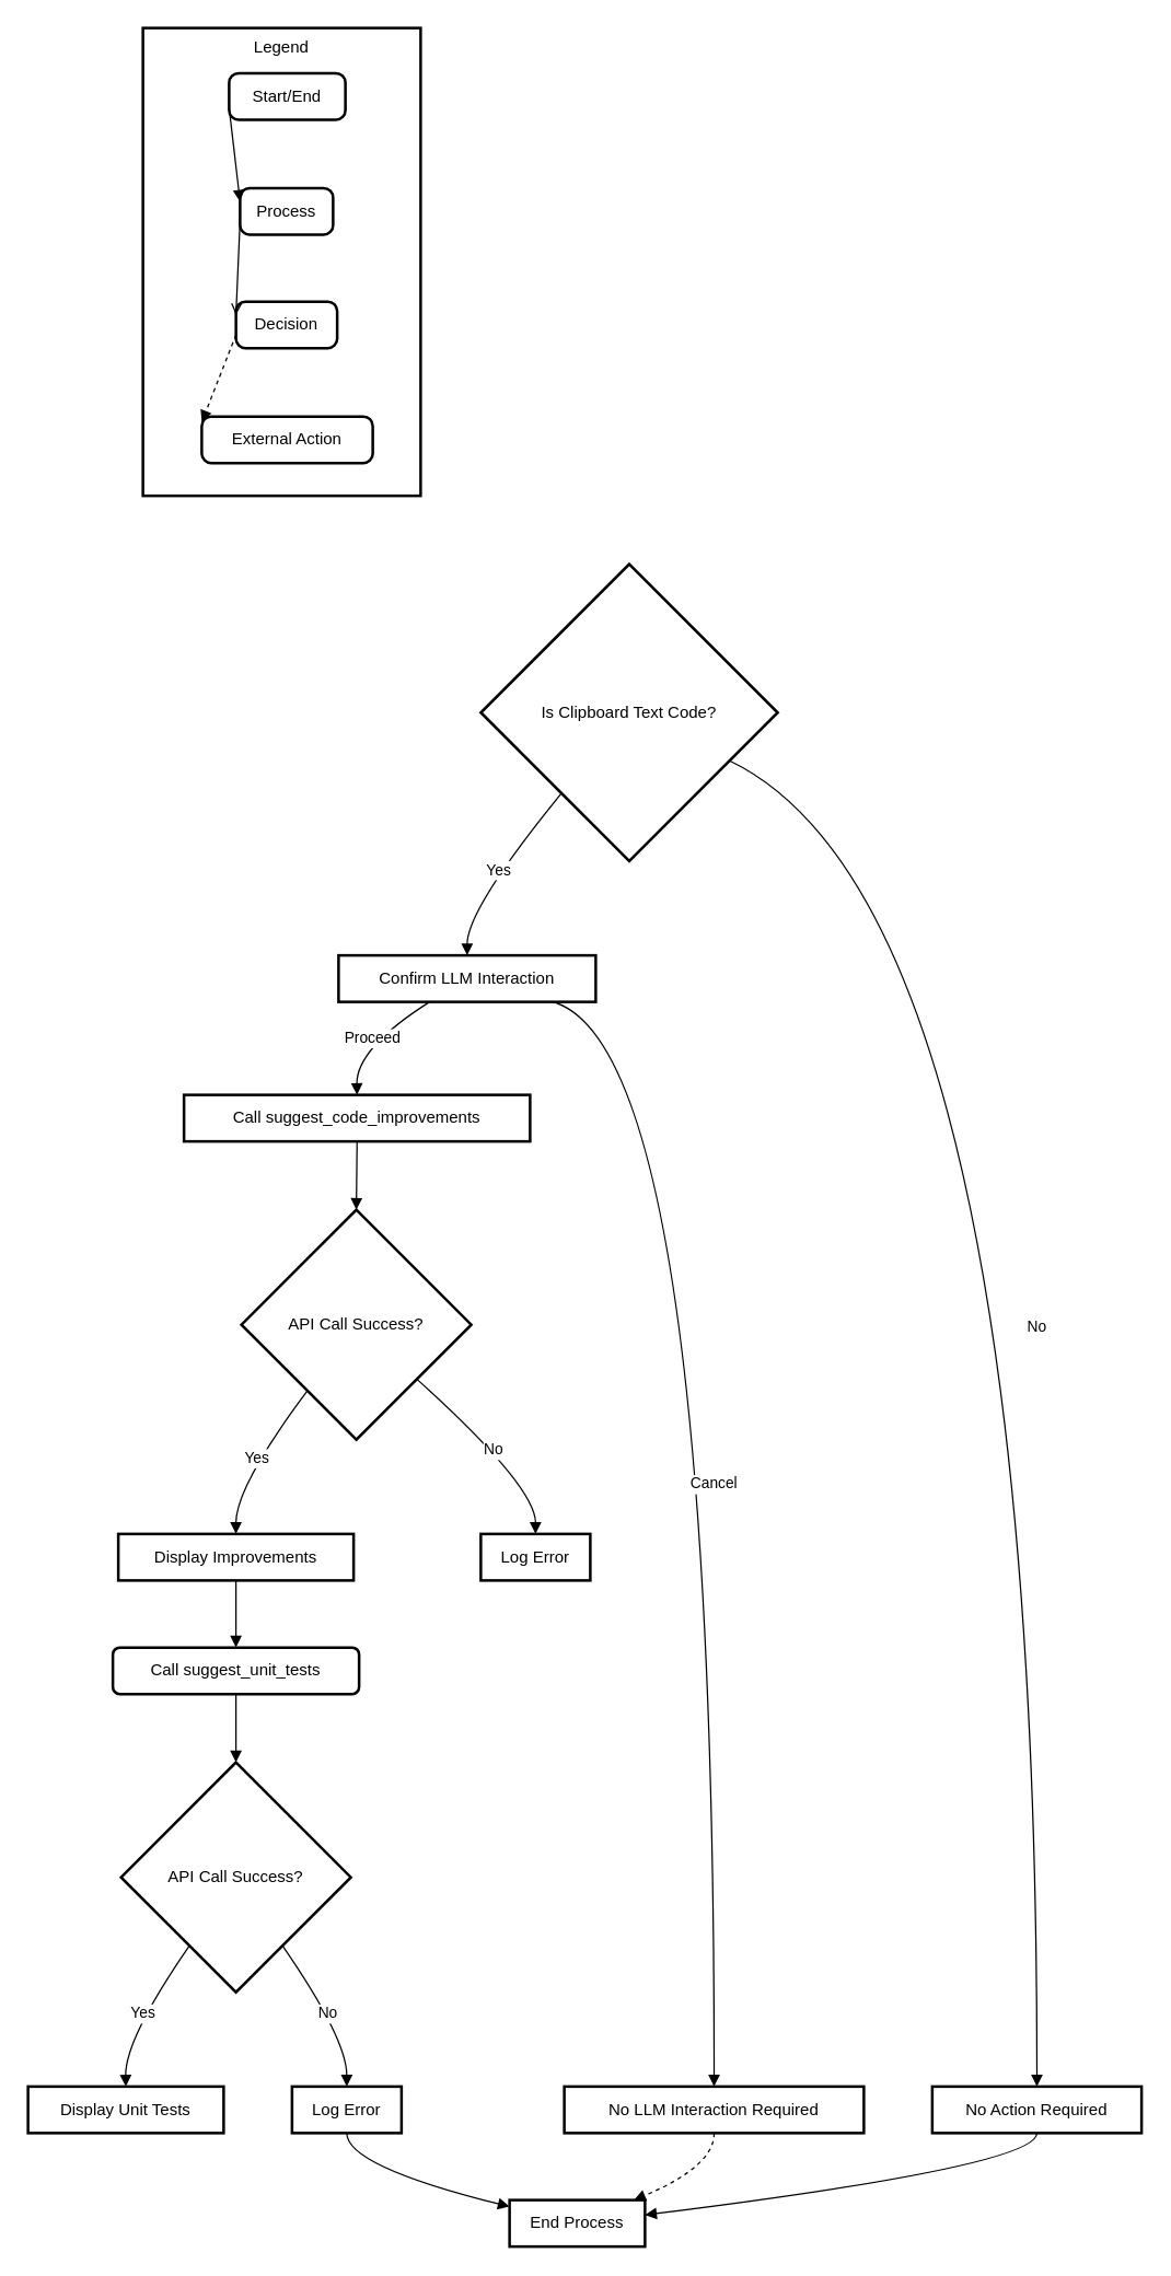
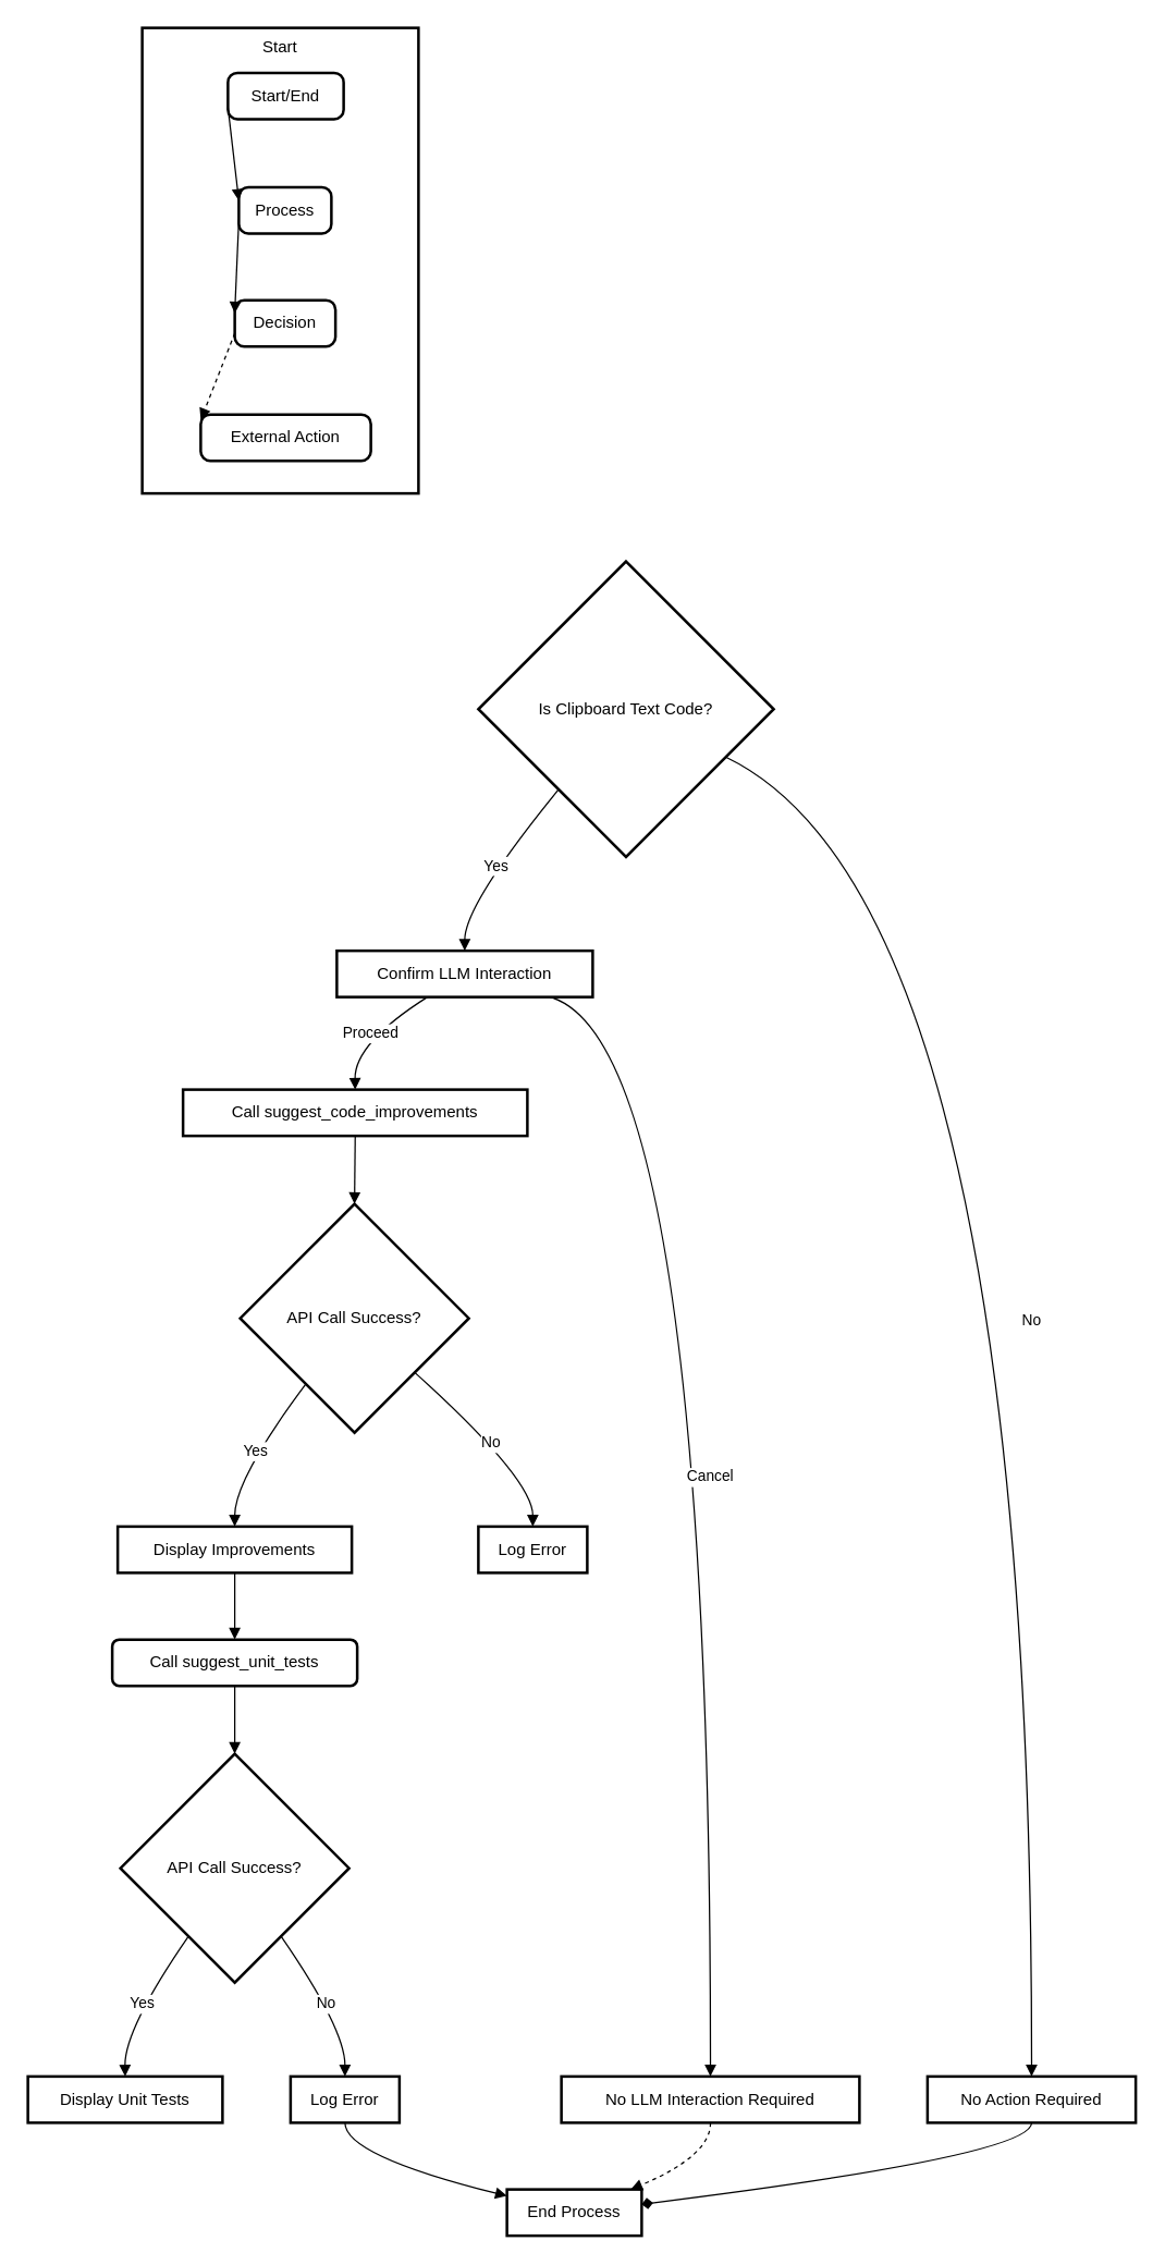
- <mxCell id="2" value="Legend" style="whiteSpace=wrap;strokeWidth=2;verticalAlign=top;" vertex="1" parent="1"><mxGeometry x="104" y="20" width="203" height="342" as="geometry" /></mxCell>
+ <mxCell id="2" value="Start" style="whiteSpace=wrap;strokeWidth=2;verticalAlign=top;" vertex="1" parent="1"><mxGeometry x="104" y="20" width="203" height="342" as="geometry" /></mxCell>
- <mxCell id="8" value="" style="curved=1;startArrow=none;endArrow=open;exitX=-0.73;exitY=0.98;entryX=-0.63;entryY=0.01;rounded=0;" edge="1" parent="2" source="5" target="6"><mxGeometry relative="1" as="geometry"><Array as="points" /></mxGeometry></mxCell>
+ <mxCell id="8" value="" style="curved=1;startArrow=none;endArrow=block;exitX=-0.73;exitY=0.98;entryX=-0.63;entryY=0.01;rounded=0;" edge="1" parent="2" source="5" target="6"><mxGeometry relative="1" as="geometry"><Array as="points" /></mxGeometry></mxCell>
- <mxCell id="36" value="" style="curved=1;startArrow=none;endArrow=block;exitX=0.5;exitY=0.98;entryX=1;entryY=0.32;rounded=0;" edge="1" parent="1" source="12" target="22"><mxGeometry relative="1" as="geometry"><Array as="points"><mxPoint x="758" y="1583" /></Array></mxGeometry></mxCell>
+ <mxCell id="36" value="" style="curved=1;startArrow=none;endArrow=diamond;exitX=0.5;exitY=0.98;entryX=1;entryY=0.32;rounded=0;" edge="1" parent="1" source="12" target="22"><mxGeometry relative="1" as="geometry"><Array as="points"><mxPoint x="758" y="1583" /></Array></mxGeometry></mxCell>
